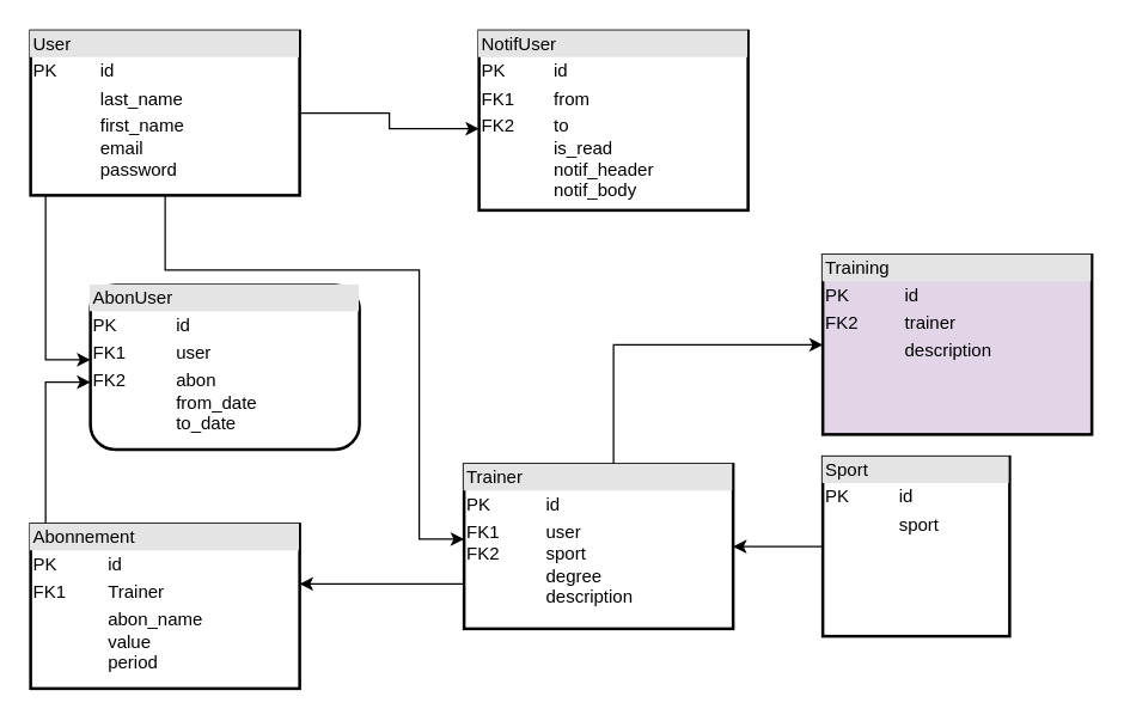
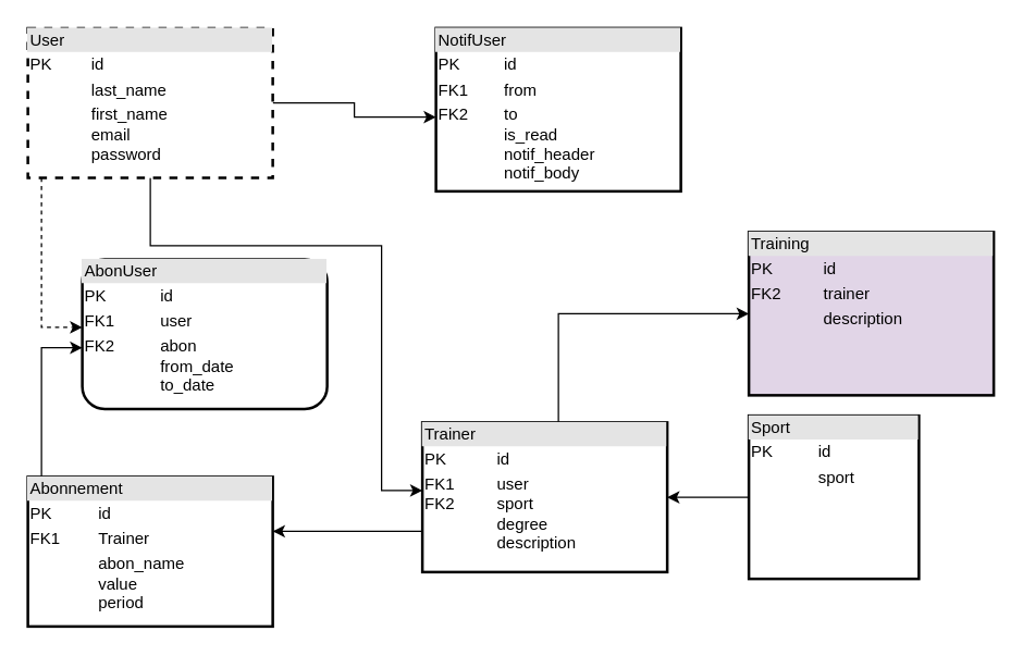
- <mxCell id="5" value="&lt;div style=&quot;box-sizing:border-box;width:100%;background:#e4e4e4;padding:2px;&quot;&gt;User&lt;/div&gt;&lt;table style=&quot;width:100%;font-size:1em;&quot; cellpadding=&quot;2&quot; cellspacing=&quot;0&quot;&gt;&lt;tbody&gt;&lt;tr&gt;&lt;td&gt;PK&lt;/td&gt;&lt;td&gt;id&lt;/td&gt;&lt;/tr&gt;&lt;tr&gt;&lt;td&gt;&lt;br&gt;&lt;/td&gt;&lt;td&gt;last_name&lt;/td&gt;&lt;/tr&gt;&lt;tr&gt;&lt;td&gt;&lt;/td&gt;&lt;td&gt;first_name&lt;br&gt;email&lt;br&gt;password&lt;br&gt;&lt;br&gt;&lt;/td&gt;&lt;/tr&gt;&lt;/tbody&gt;&lt;/table&gt;" style="verticalAlign=top;align=left;overflow=fill;html=1;strokeWidth=2;" parent="1" vertex="1"><mxGeometry x="20" y="20" width="180" height="110" as="geometry" /></mxCell>
+ <mxCell id="5" value="&lt;div style=&quot;box-sizing:border-box;width:100%;background:#e4e4e4;padding:2px;&quot;&gt;User&lt;/div&gt;&lt;table style=&quot;width:100%;font-size:1em;&quot; cellpadding=&quot;2&quot; cellspacing=&quot;0&quot;&gt;&lt;tbody&gt;&lt;tr&gt;&lt;td&gt;PK&lt;/td&gt;&lt;td&gt;id&lt;/td&gt;&lt;/tr&gt;&lt;tr&gt;&lt;td&gt;&lt;br&gt;&lt;/td&gt;&lt;td&gt;last_name&lt;/td&gt;&lt;/tr&gt;&lt;tr&gt;&lt;td&gt;&lt;/td&gt;&lt;td&gt;first_name&lt;br&gt;email&lt;br&gt;password&lt;br&gt;&lt;br&gt;&lt;/td&gt;&lt;/tr&gt;&lt;/tbody&gt;&lt;/table&gt;" style="verticalAlign=top;align=left;overflow=fill;html=1;strokeWidth=2;dashed=1;" parent="1" vertex="1"><mxGeometry x="20" y="20" width="180" height="110" as="geometry" /></mxCell>
- <mxCell id="2" style="edgeStyle=orthogonalEdgeStyle;rounded=0;orthogonalLoop=1;jettySize=auto;html=1;" parent="1" source="5" target="9" edge="1"><mxGeometry relative="1" as="geometry"><Array as="points"><mxPoint x="30" y="240" /></Array></mxGeometry></mxCell>
+ <mxCell id="2" style="edgeStyle=orthogonalEdgeStyle;rounded=0;orthogonalLoop=1;jettySize=auto;html=1;dashed=1;" parent="1" source="5" target="9" edge="1"><mxGeometry relative="1" as="geometry"><Array as="points"><mxPoint x="30" y="240" /></Array></mxGeometry></mxCell>
